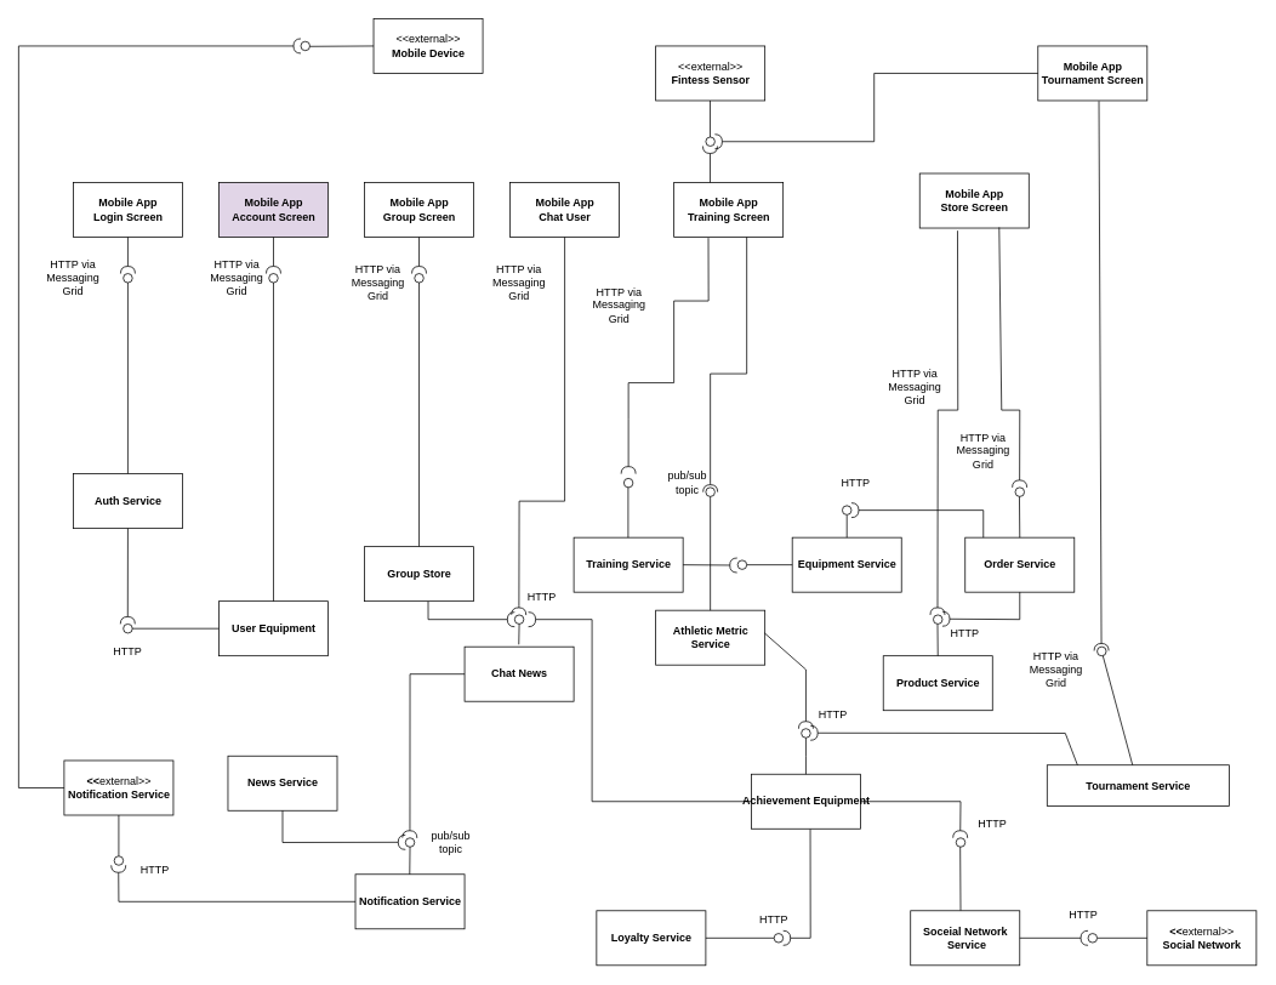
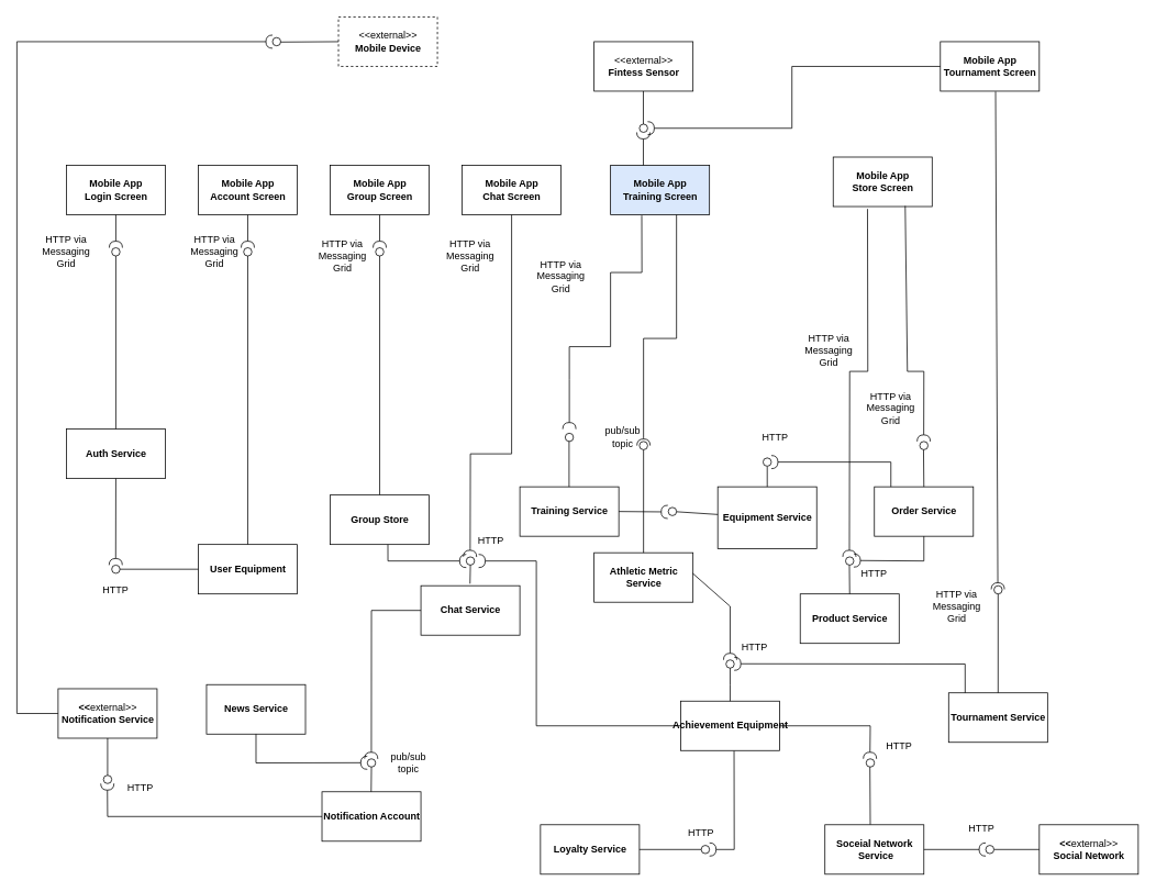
- <mxCell id="41" value="&amp;lt;&amp;lt;external&amp;gt;&amp;gt;&lt;br&gt;&lt;b&gt;Mobile Device&lt;/b&gt;" style="html=1;align=center;verticalAlign=middle;dashed=0;" parent="1" vertex="1"><mxGeometry x="410" y="20" width="120" height="60" as="geometry" /></mxCell>
+ <mxCell id="41" value="&amp;lt;&amp;lt;external&amp;gt;&amp;gt;&lt;br&gt;&lt;b&gt;Mobile Device&lt;/b&gt;" style="html=1;align=center;verticalAlign=middle;dashed=1;" parent="1" vertex="1"><mxGeometry x="410" y="20" width="120" height="60" as="geometry" /></mxCell>
- <mxCell id="8" value="&lt;br&gt;&lt;b&gt;Mobile App&lt;br&gt;&lt;/b&gt;&lt;b style=&quot;border-color: var(--border-color);&quot;&gt;Account&lt;/b&gt;&lt;b&gt;&amp;nbsp;Screen&lt;br&gt;&lt;br&gt;&lt;/b&gt;" style="html=1;align=center;verticalAlign=middle;dashed=0;fillColor=#e1d5e7;" parent="1" vertex="1"><mxGeometry x="240" y="200" width="120" height="60" as="geometry" /></mxCell>
+ <mxCell id="8" value="&lt;br&gt;&lt;b&gt;Mobile App&lt;br&gt;&lt;/b&gt;&lt;b style=&quot;border-color: var(--border-color);&quot;&gt;Account&lt;/b&gt;&lt;b&gt;&amp;nbsp;Screen&lt;br&gt;&lt;br&gt;&lt;/b&gt;" style="html=1;align=center;verticalAlign=middle;dashed=0;" parent="1" vertex="1"><mxGeometry x="240" y="200" width="120" height="60" as="geometry" /></mxCell>
- <mxCell id="22" value="&lt;br&gt;&lt;b&gt;Mobile App&lt;br&gt;&lt;/b&gt;&lt;b style=&quot;border-color: var(--border-color);&quot;&gt;Chat&lt;/b&gt;&lt;b&gt;&amp;nbsp;User&lt;br&gt;&lt;br&gt;&lt;/b&gt;" style="html=1;align=center;verticalAlign=middle;dashed=0;" parent="1" vertex="1"><mxGeometry x="560" y="200" width="120" height="60" as="geometry" /></mxCell>
+ <mxCell id="22" value="&lt;br&gt;&lt;b&gt;Mobile App&lt;br&gt;&lt;/b&gt;&lt;b style=&quot;border-color: var(--border-color);&quot;&gt;Chat&lt;/b&gt;&lt;b&gt;&amp;nbsp;Screen&lt;br&gt;&lt;br&gt;&lt;/b&gt;" style="html=1;align=center;verticalAlign=middle;dashed=0;" parent="1" vertex="1"><mxGeometry x="560" y="200" width="120" height="60" as="geometry" /></mxCell>
- <mxCell id="24" value="&lt;br&gt;&lt;b&gt;Mobile App&lt;br&gt;&lt;/b&gt;&lt;b&gt;Training Screen&lt;br&gt;&lt;br&gt;&lt;/b&gt;" style="html=1;align=center;verticalAlign=middle;dashed=0;" parent="1" vertex="1"><mxGeometry x="740" y="200" width="120" height="60" as="geometry" /></mxCell>
+ <mxCell id="24" value="&lt;br&gt;&lt;b&gt;Mobile App&lt;br&gt;&lt;/b&gt;&lt;b&gt;Training Screen&lt;br&gt;&lt;br&gt;&lt;/b&gt;" style="html=1;align=center;verticalAlign=middle;dashed=0;fillColor=#dae8fc;" parent="1" vertex="1"><mxGeometry x="740" y="200" width="120" height="60" as="geometry" /></mxCell>
- <mxCell id="60" value="&lt;b&gt;Equipment Service&lt;br&gt;&lt;/b&gt;" style="html=1;align=center;verticalAlign=middle;dashed=0;" parent="1" vertex="1"><mxGeometry x="870" y="590" width="120" height="60" as="geometry" /></mxCell>
+ <mxCell id="60" value="&lt;b&gt;Equipment Service&lt;br&gt;&lt;/b&gt;" style="html=1;align=center;verticalAlign=middle;dashed=0;" parent="1" vertex="1"><mxGeometry x="870" y="590" width="120" height="75" as="geometry" /></mxCell>
- <mxCell id="23" value="&lt;b&gt;Chat News&lt;br&gt;&lt;/b&gt;" style="html=1;align=center;verticalAlign=middle;dashed=0;" parent="1" vertex="1"><mxGeometry x="510" y="710" width="120" height="60" as="geometry" /></mxCell>
+ <mxCell id="23" value="&lt;b&gt;Chat Service&lt;br&gt;&lt;/b&gt;" style="html=1;align=center;verticalAlign=middle;dashed=0;" parent="1" vertex="1"><mxGeometry x="510" y="710" width="120" height="60" as="geometry" /></mxCell>
- <mxCell id="80" value="&lt;b&gt;Tournament Service&lt;br&gt;&lt;/b&gt;" style="html=1;align=center;verticalAlign=middle;dashed=0;" parent="1" vertex="1"><mxGeometry x="1150" y="840" width="200" height="45" as="geometry" /></mxCell>
+ <mxCell id="80" value="&lt;b&gt;Tournament Service&lt;br&gt;&lt;/b&gt;" style="html=1;align=center;verticalAlign=middle;dashed=0;" parent="1" vertex="1"><mxGeometry x="1150" y="840" width="120" height="60" as="geometry" /></mxCell>
- <mxCell id="42" value="&lt;b&gt;Notification Service&lt;br&gt;&lt;/b&gt;" style="html=1;align=center;verticalAlign=middle;dashed=0;" parent="1" vertex="1"><mxGeometry x="390" y="960" width="120" height="60" as="geometry" /></mxCell>
+ <mxCell id="42" value="&lt;b&gt;Notification Account&lt;br&gt;&lt;/b&gt;" style="html=1;align=center;verticalAlign=middle;dashed=0;" parent="1" vertex="1"><mxGeometry x="390" y="960" width="120" height="60" as="geometry" /></mxCell>
